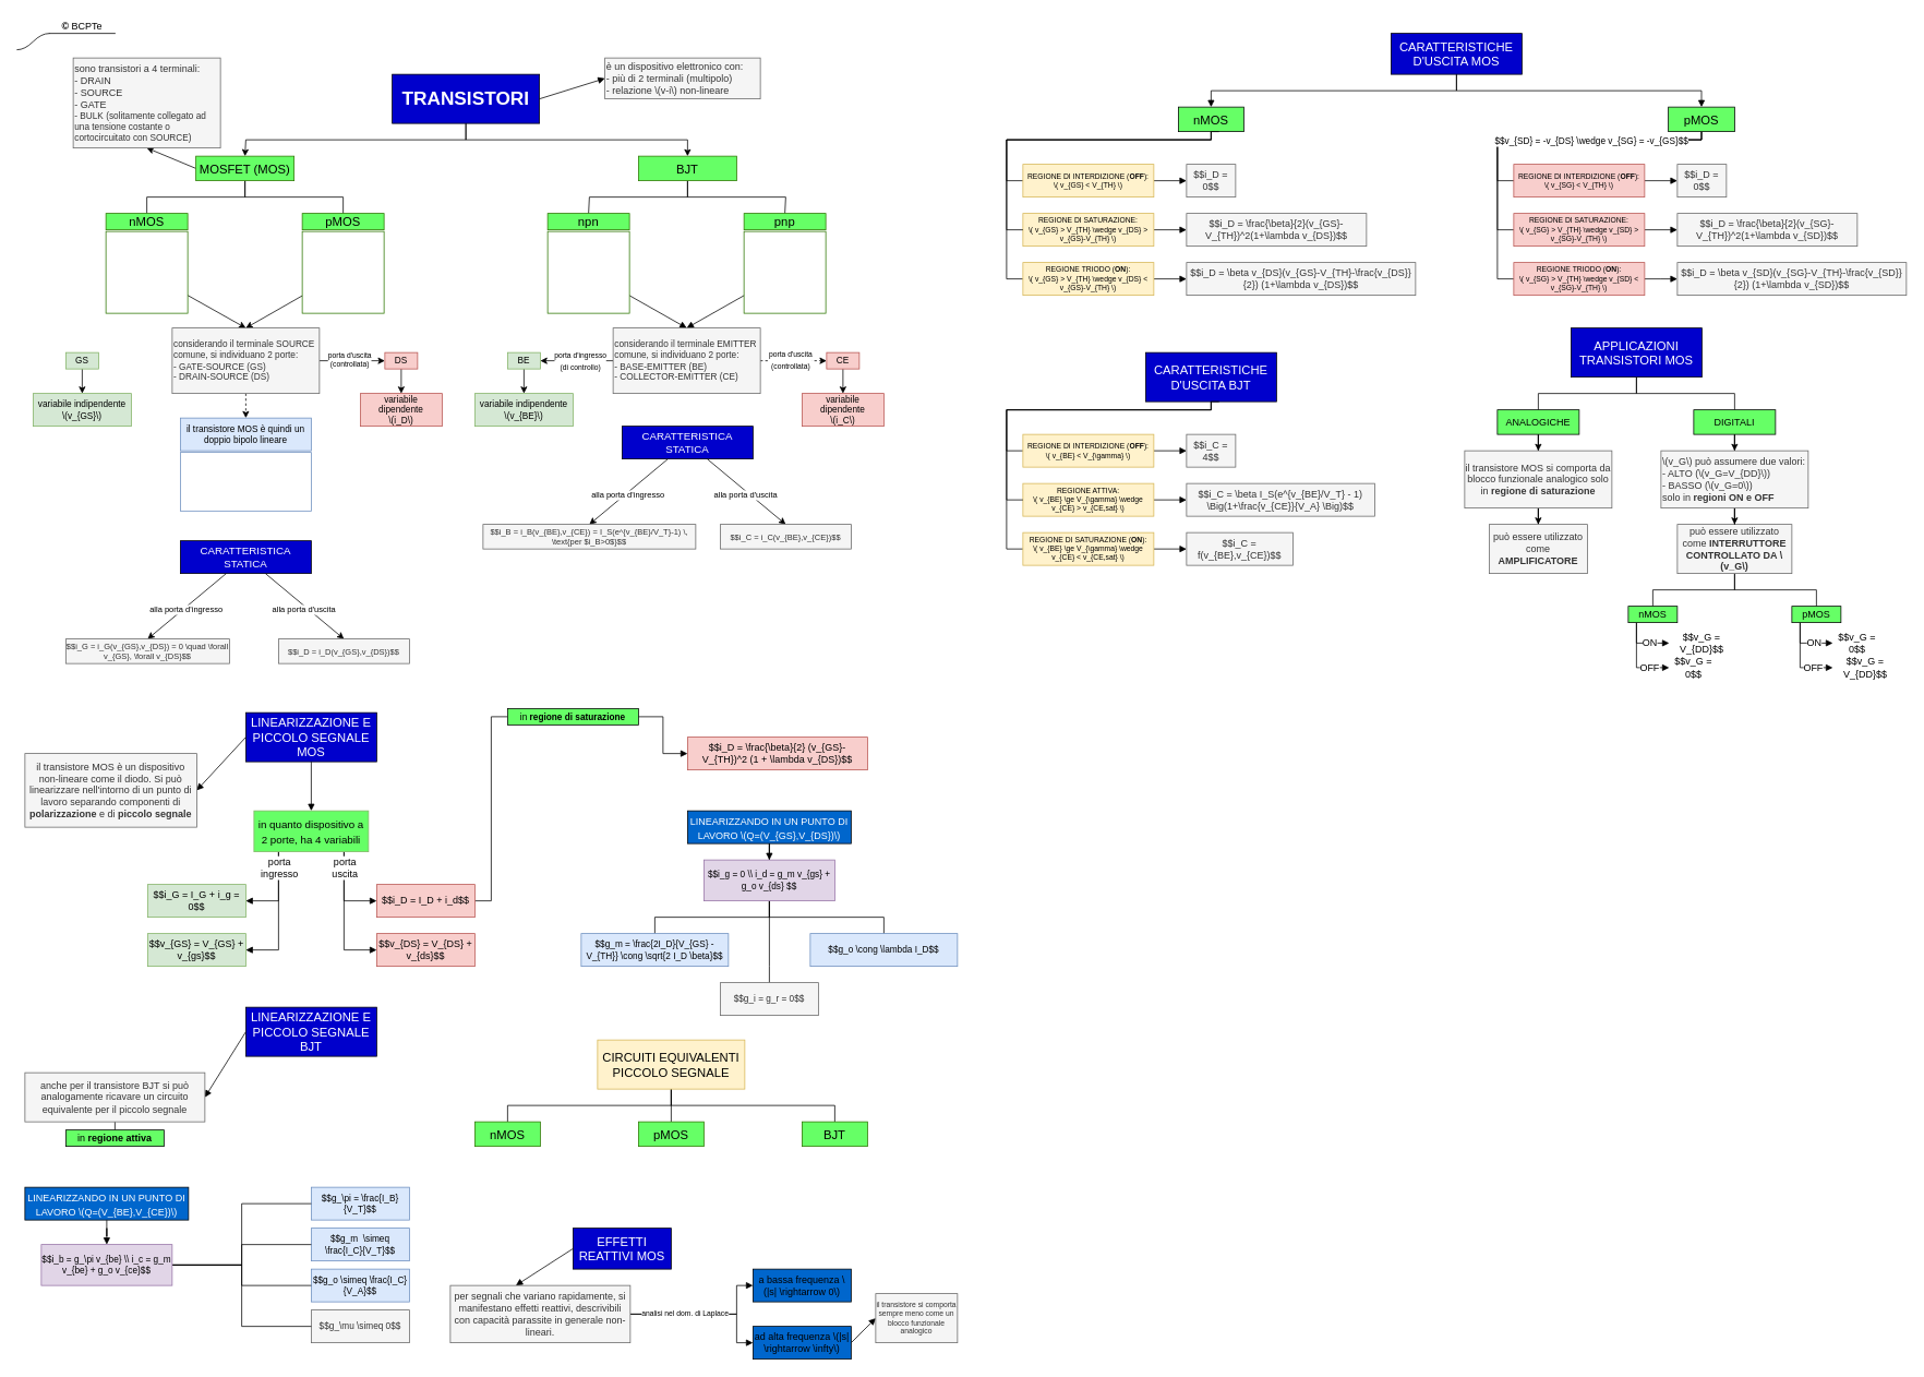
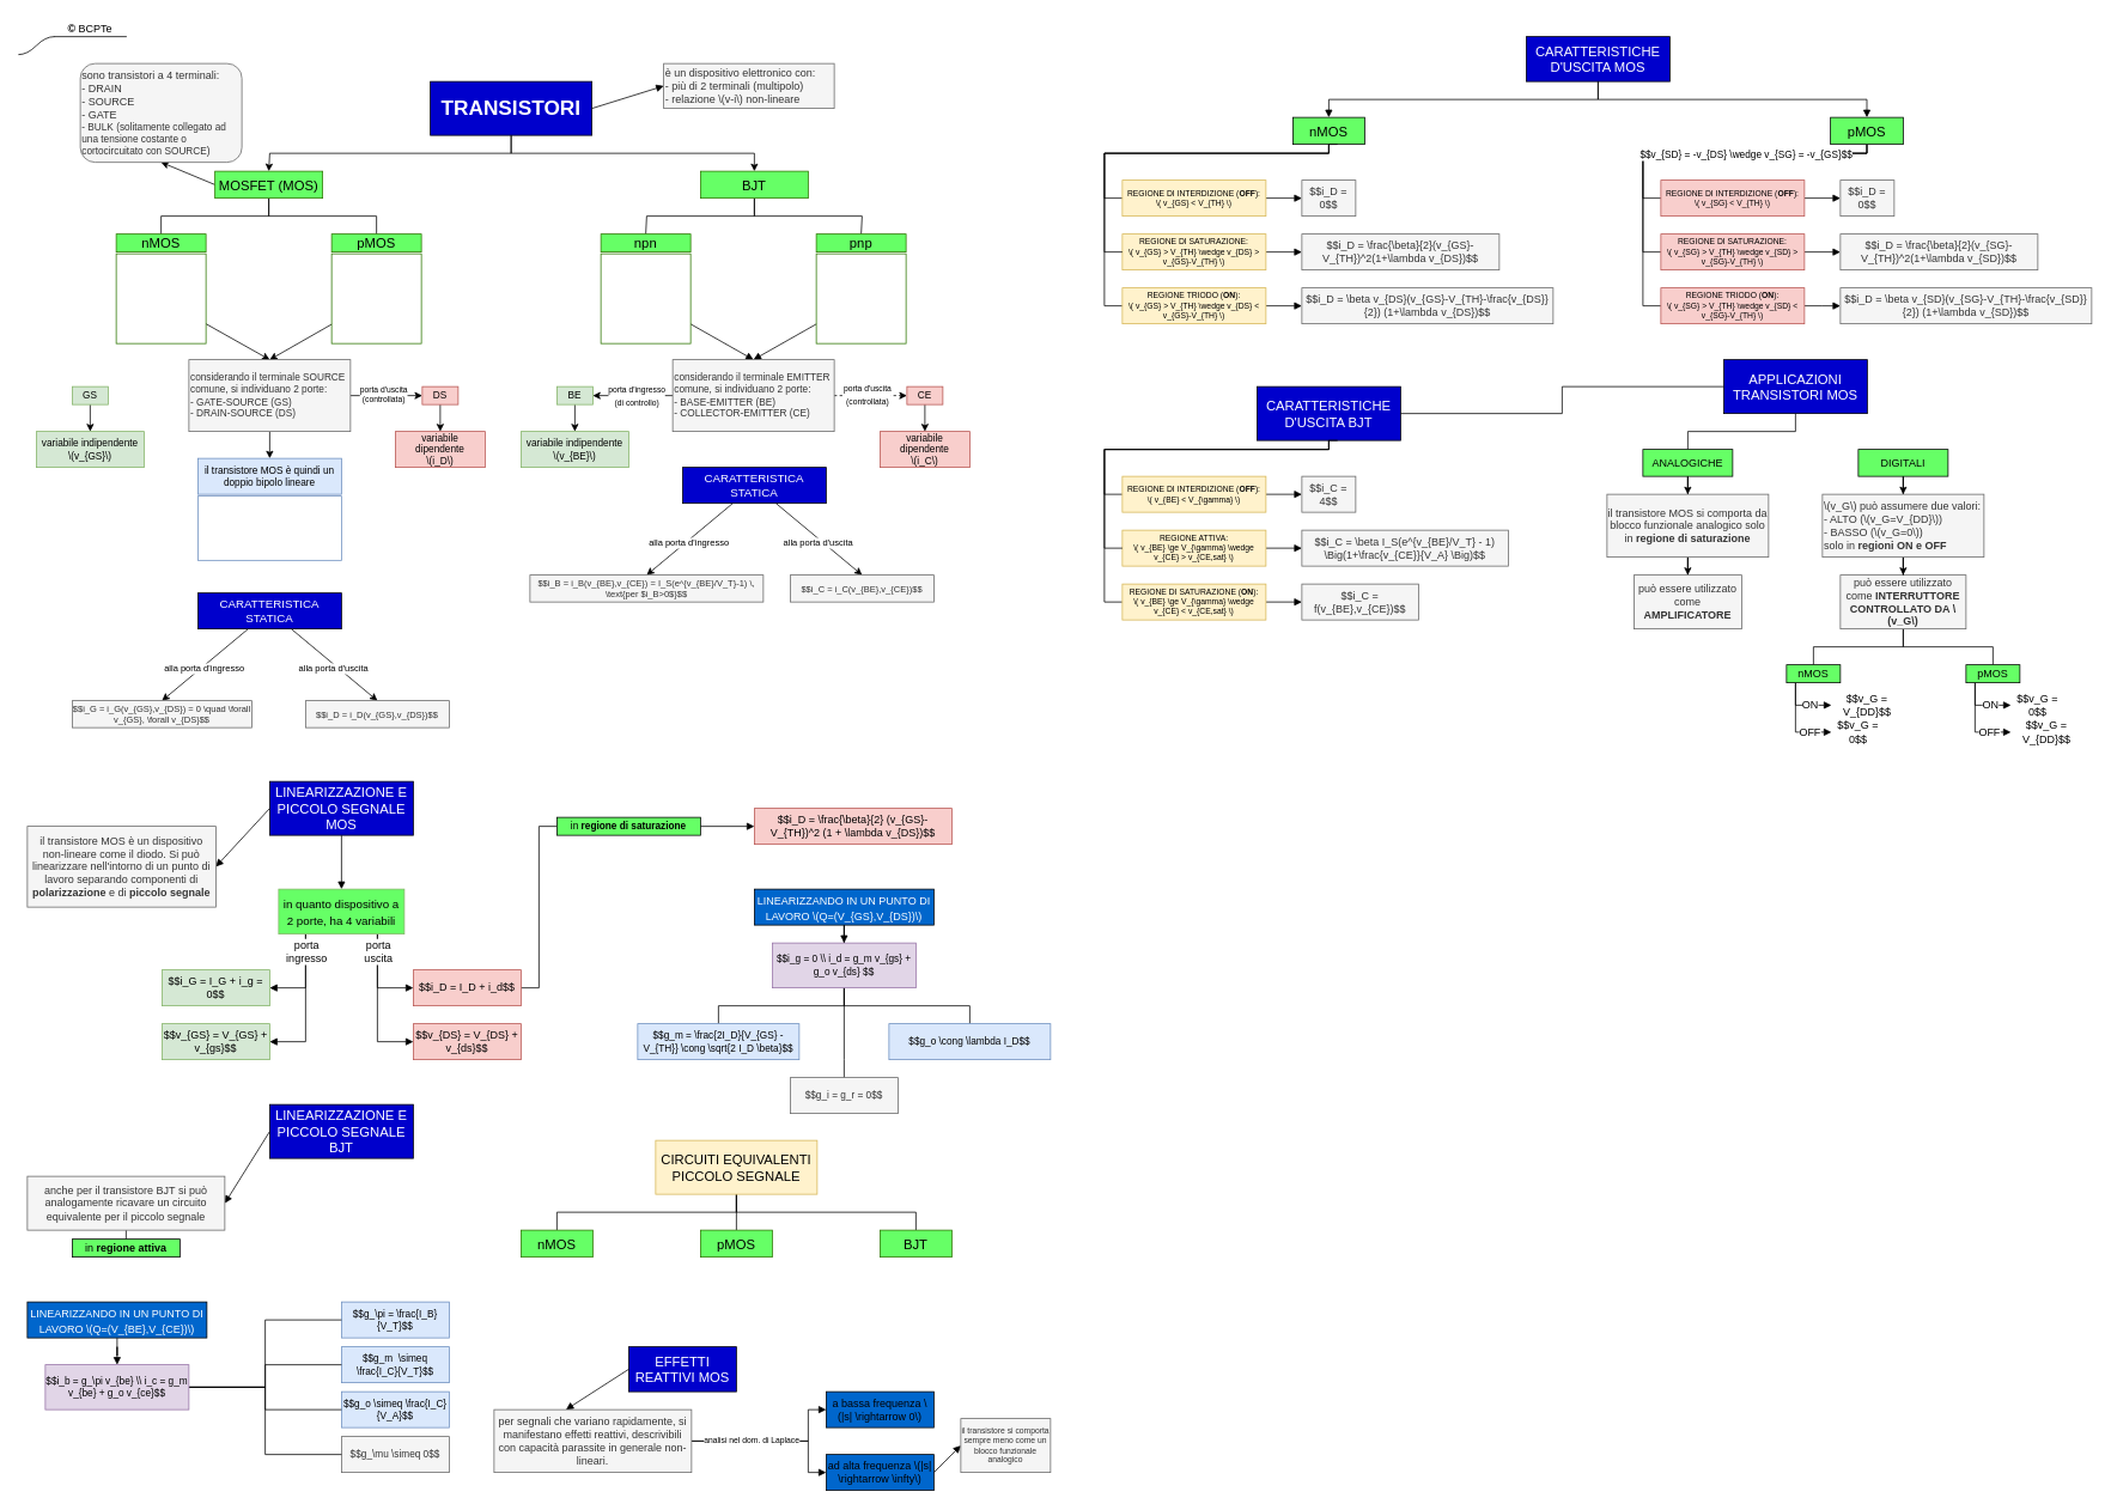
- <mxCell id="22" value="&lt;div&gt;sono transistori a 4 terminali:&lt;/div&gt;&lt;div&gt;- DRAIN&lt;/div&gt;&lt;div&gt;- SOURCE&lt;/div&gt;&lt;div&gt;- GATE&lt;/div&gt;&lt;div style=&quot;font-size: 11px;&quot;&gt;- BULK &lt;font style=&quot;font-size: 11px;&quot;&gt;(solitamente collegato ad una tensione costante o cortocircuitato con SOURCE)&lt;/font&gt;&lt;br&gt;&lt;/div&gt;" style="whiteSpace=wrap;html=1;align=left;fillColor=#f5f5f5;fontColor=#333333;strokeColor=#666666;" parent="1" vertex="1"><mxGeometry x="89" y="70" width="180" height="110" as="geometry" /></mxCell>
+ <mxCell id="22" value="&lt;div&gt;sono transistori a 4 terminali:&lt;/div&gt;&lt;div&gt;- DRAIN&lt;/div&gt;&lt;div&gt;- SOURCE&lt;/div&gt;&lt;div&gt;- GATE&lt;/div&gt;&lt;div style=&quot;font-size: 11px;&quot;&gt;- BULK &lt;font style=&quot;font-size: 11px;&quot;&gt;(solitamente collegato ad una tensione costante o cortocircuitato con SOURCE)&lt;/font&gt;&lt;br&gt;&lt;/div&gt;" style="whiteSpace=wrap;html=1;align=left;fillColor=#f5f5f5;fontColor=#333333;strokeColor=#666666;rounded=1;" parent="1" vertex="1"><mxGeometry x="89" y="70" width="180" height="110" as="geometry" /></mxCell>
- <mxCell id="112" style="edgeStyle=orthogonalEdgeStyle;rounded=0;orthogonalLoop=1;jettySize=auto;html=1;entryX=0.5;entryY=0;entryDx=0;entryDy=0;fontSize=12;endArrow=none;endFill=0;" parent="1" source="113" target="117" edge="1"><mxGeometry relative="1" as="geometry" /></mxCell>
+ <mxCell id="112" style="edgeStyle=orthogonalEdgeStyle;rounded=0;orthogonalLoop=1;jettySize=auto;html=1;fontSize=12;endArrow=none;endFill=0;" parent="1" source="113" target="98" edge="1"><mxGeometry relative="1" as="geometry" /></mxCell>
- <mxCell id="23" value="" style="edgeStyle=none;rounded=0;orthogonalLoop=1;jettySize=auto;html=1;fontSize=11;dashed=1;" parent="1" source="26" target="27" edge="1"><mxGeometry relative="1" as="geometry" /></mxCell>
+ <mxCell id="23" value="" style="edgeStyle=none;rounded=0;orthogonalLoop=1;jettySize=auto;html=1;fontSize=11;" parent="1" source="26" target="27" edge="1"><mxGeometry relative="1" as="geometry" /></mxCell>
- <mxCell id="157" value="&lt;font style=&quot;font-size: 11px;&quot;&gt;in &lt;b&gt;regione di saturazione&lt;/b&gt;&lt;/font&gt;" style="whiteSpace=wrap;html=1;fontSize=12;fillColor=#66FF66;" parent="1" vertex="1"><mxGeometry x="620" y="865" width="160" height="20" as="geometry" /></mxCell>
+ <mxCell id="157" value="&lt;font style=&quot;font-size: 11px;&quot;&gt;in &lt;b&gt;regione di saturazione&lt;/b&gt;&lt;/font&gt;" style="whiteSpace=wrap;html=1;fontSize=12;fillColor=#66FF66;" parent="1" vertex="1"><mxGeometry x="620" y="910" width="160" height="20" as="geometry" /></mxCell>
